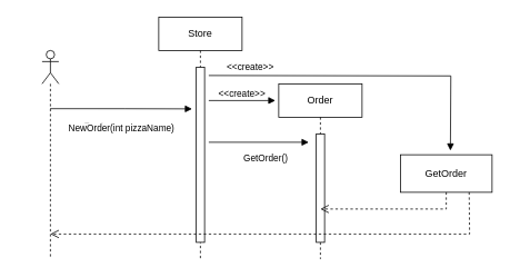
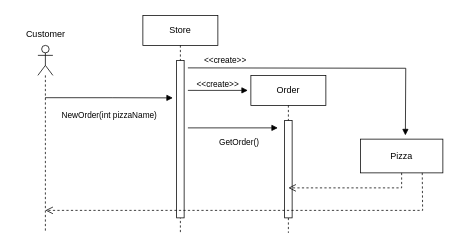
- <mxCell id="3" value="Customer" style="text;html=1;align=center;verticalAlign=middle;resizable=0;points=[];autosize=1;strokeColor=none;fillColor=none;" vertex="1" parent="1"><mxGeometry x="85" y="135" width="80" height="30" as="geometry" /></mxCell>
+ <mxCell id="3" value="Customer" style="text;html=1;align=center;verticalAlign=middle;resizable=0;points=[];autosize=1;strokeColor=none;fillColor=none;" vertex="1" parent="1"><mxGeometry x="20" y="30" width="80" height="30" as="geometry" /></mxCell>
- <mxCell id="8" value="GetOrder" style="html=1;whiteSpace=wrap;" vertex="1" parent="1"><mxGeometry x="480" y="185" width="110" height="45" as="geometry" /></mxCell>
+ <mxCell id="8" value="Pizza" style="html=1;whiteSpace=wrap;" vertex="1" parent="1"><mxGeometry x="480" y="185" width="110" height="45" as="geometry" /></mxCell>
